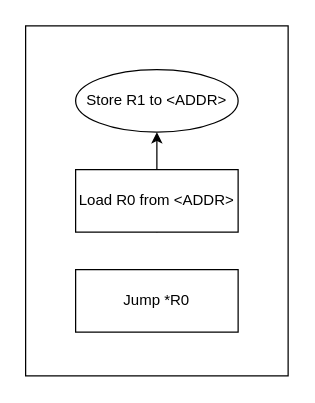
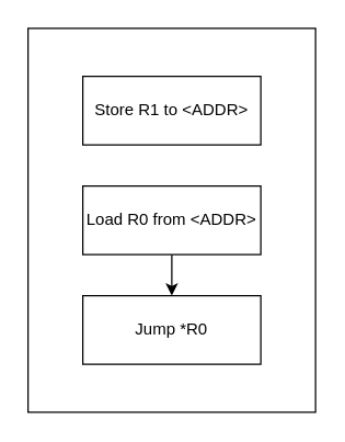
- <mxCell id="3" value="Store R1 to &amp;lt;ADDR&amp;gt;" style="ellipse;whiteSpace=wrap;html=1;" vertex="1" parent="1"><mxGeometry x="60" y="55" width="130" height="50" as="geometry" /></mxCell>
+ <mxCell id="3" value="Store R1 to &amp;lt;ADDR&amp;gt;" style="rounded=0;whiteSpace=wrap;html=1;" vertex="1" parent="1"><mxGeometry x="60" y="55" width="130" height="50" as="geometry" /></mxCell>
- <mxCell id="4" style="edgeStyle=none;html=1;exitX=0.5;exitY=1;exitDx=0;exitDy=0;" edge="1" parent="1" source="5" target="3"><mxGeometry relative="1" as="geometry" /></mxCell>
+ <mxCell id="4" style="edgeStyle=none;html=1;exitX=0.5;exitY=1;exitDx=0;exitDy=0;entryX=0.5;entryY=0;entryDx=0;entryDy=0;" edge="1" parent="1" source="5" target="6"><mxGeometry relative="1" as="geometry" /></mxCell>
